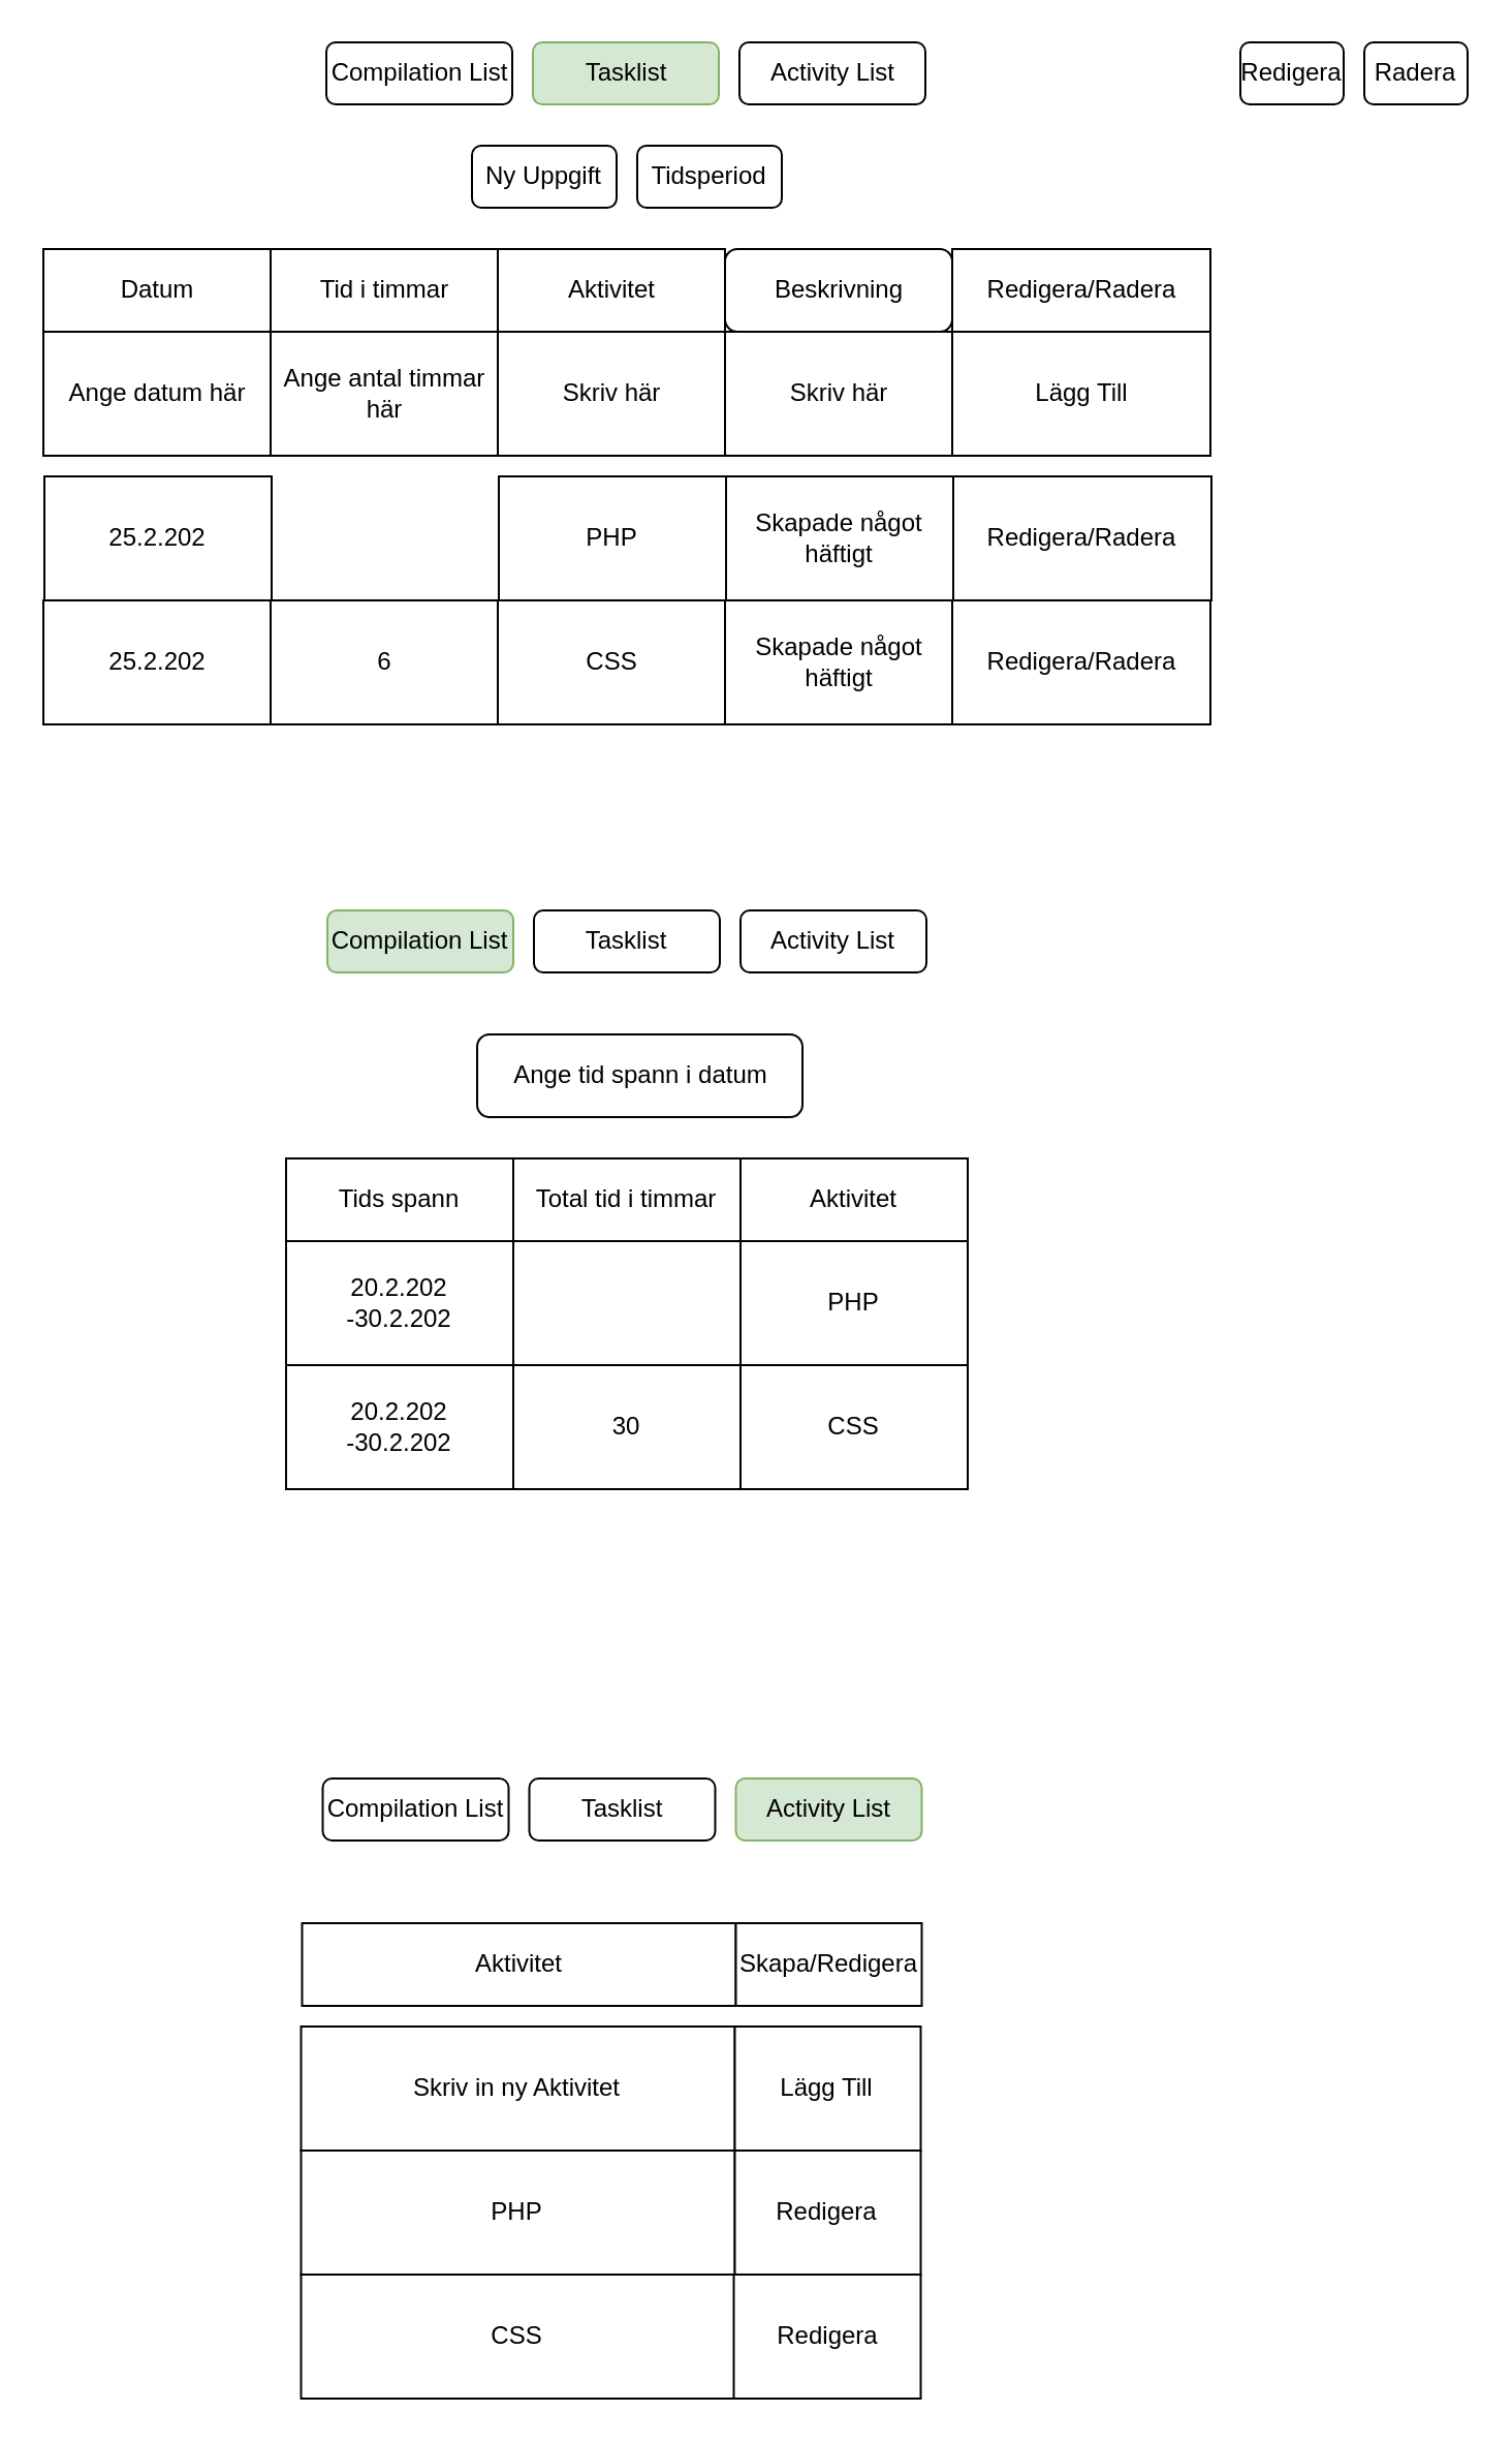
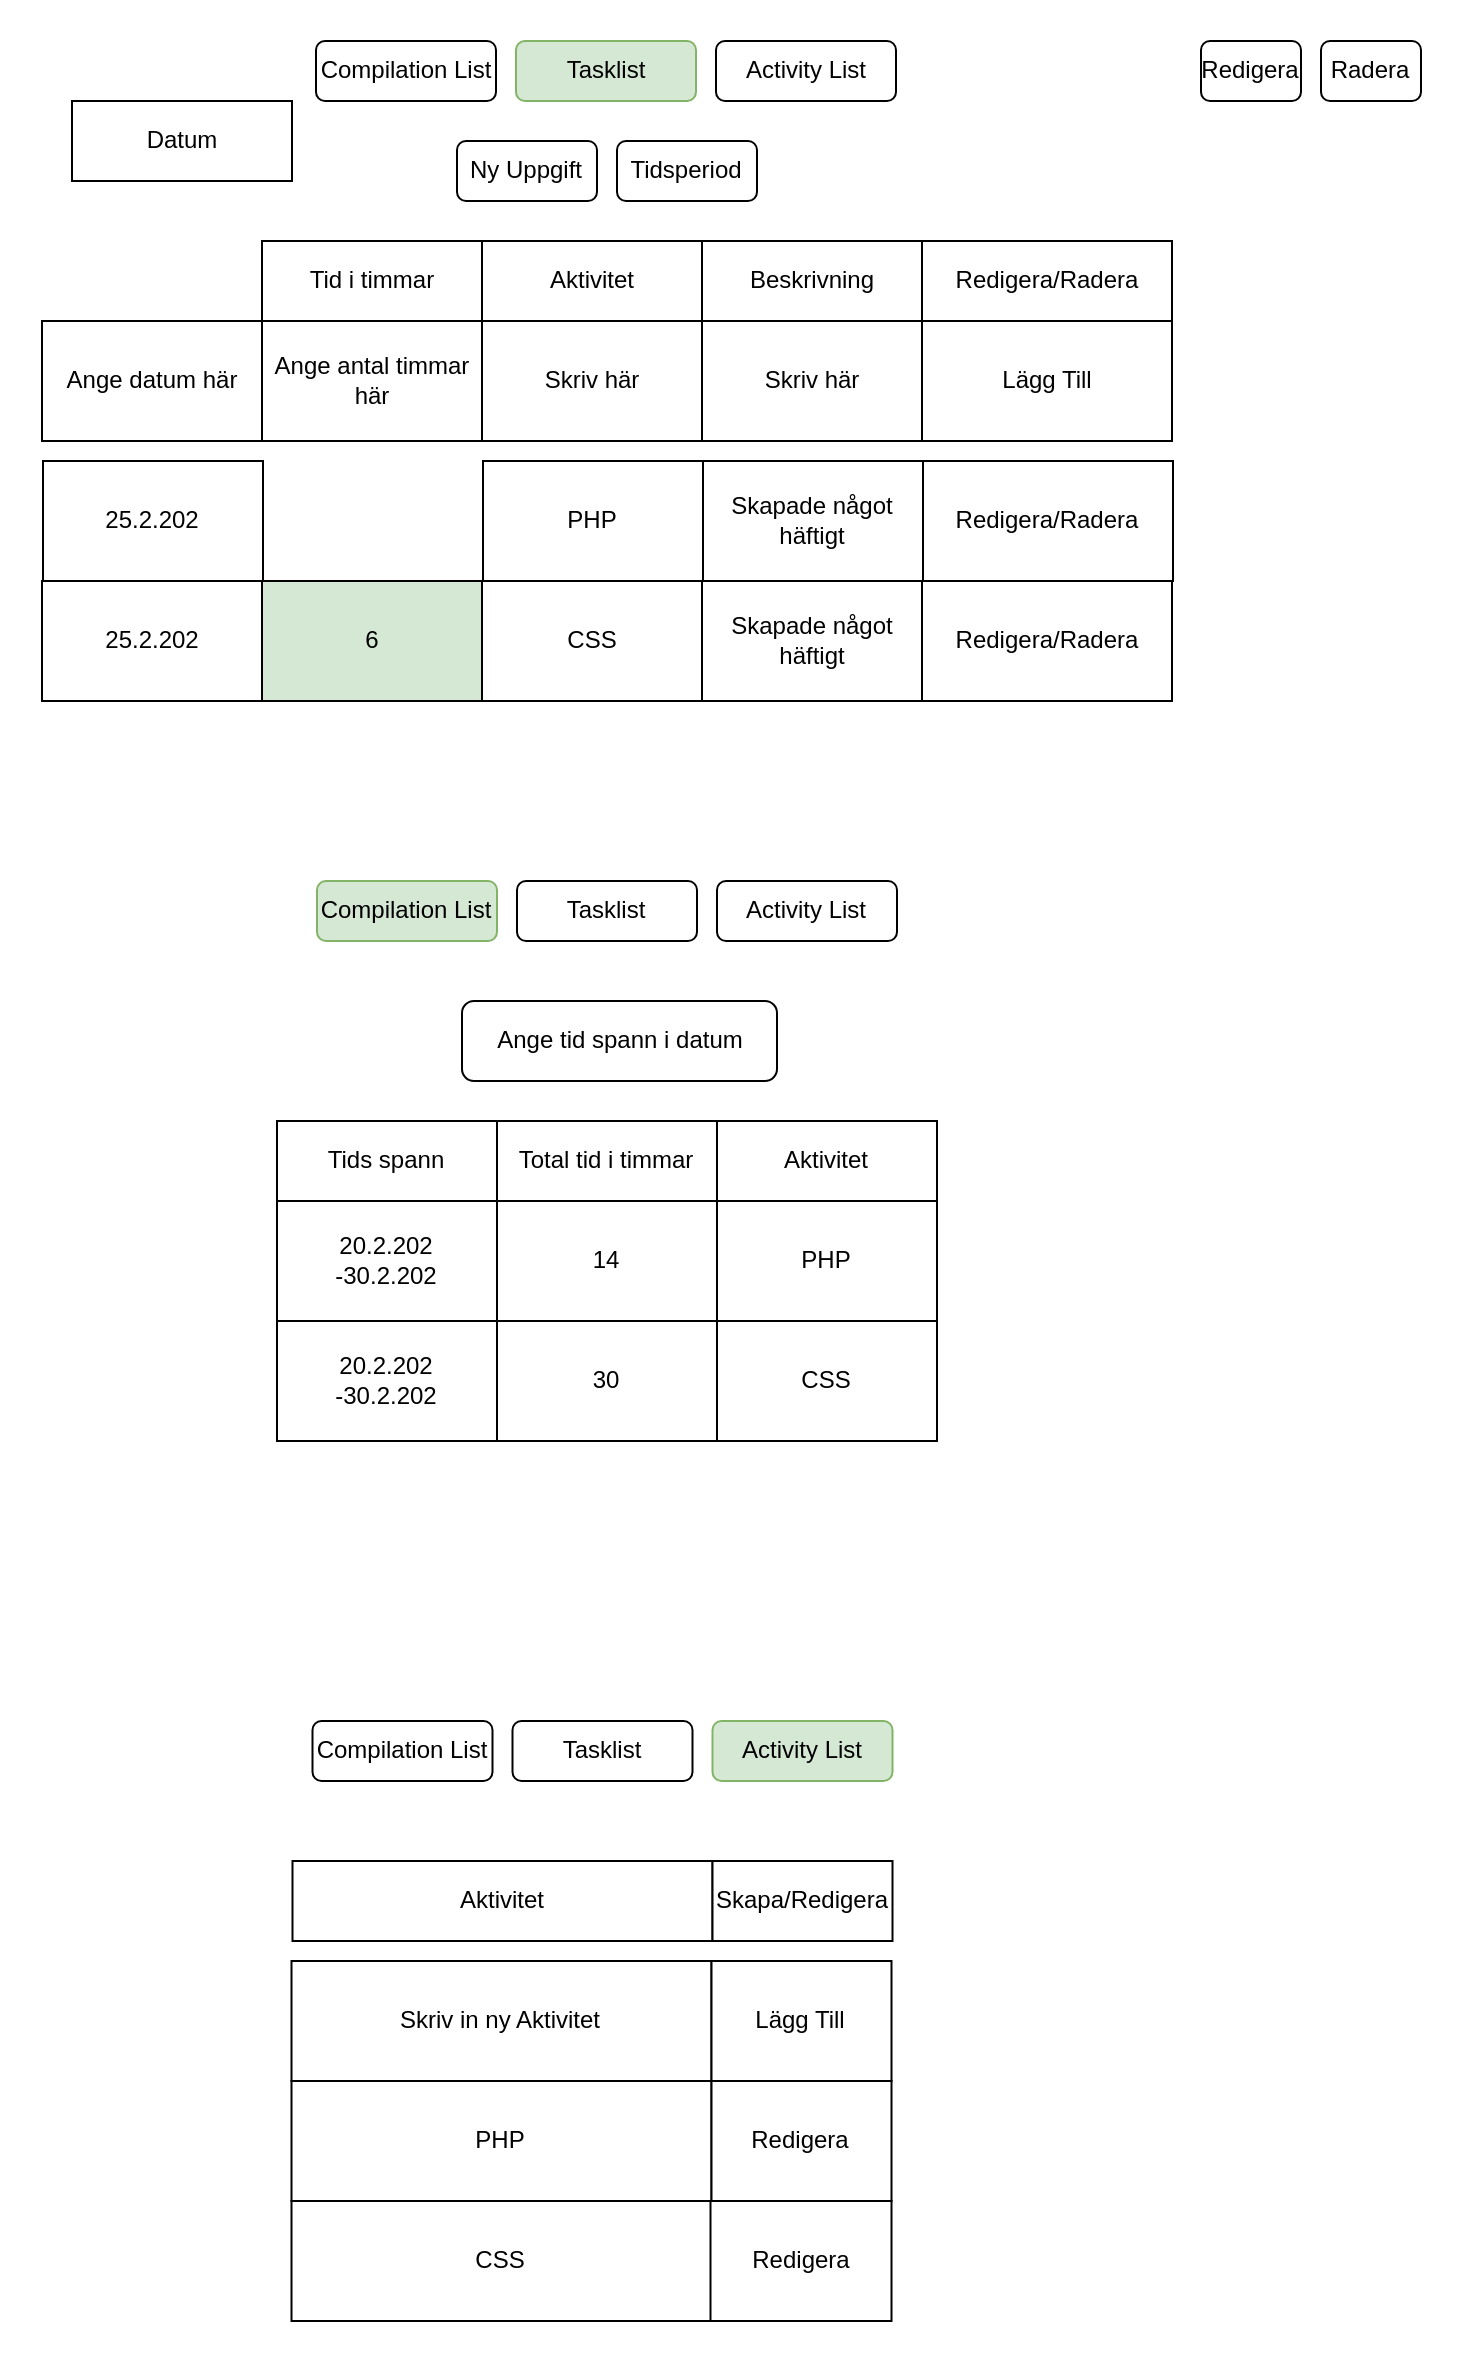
- <mxCell id="7" value="Datum" style="rounded=0;whiteSpace=wrap;html=1;" vertex="1" parent="1"><mxGeometry x="20.5" y="120" width="110" height="40" as="geometry" /></mxCell>
+ <mxCell id="7" value="Datum" style="rounded=0;whiteSpace=wrap;html=1;" vertex="1" parent="1"><mxGeometry x="35.5" y="50" width="110" height="40" as="geometry" /></mxCell>
- <mxCell id="9" value="Beskrivning" style="whiteSpace=wrap;html=1;rounded=1;" vertex="1" parent="1"><mxGeometry x="350.5" y="120" width="110" height="40" as="geometry" /></mxCell>
+ <mxCell id="9" value="Beskrivning" style="rounded=0;whiteSpace=wrap;html=1;" vertex="1" parent="1"><mxGeometry x="350.5" y="120" width="110" height="40" as="geometry" /></mxCell>
- <mxCell id="50" value="6" style="rounded=0;whiteSpace=wrap;html=1;" vertex="1" parent="1"><mxGeometry x="130.5" y="290" width="110" height="60" as="geometry" /></mxCell>
+ <mxCell id="50" value="6" style="rounded=0;whiteSpace=wrap;html=1;fillColor=#d5e8d4;" vertex="1" parent="1"><mxGeometry x="130.5" y="290" width="110" height="60" as="geometry" /></mxCell>
+ <mxCell id="23" value="14" style="rounded=0;whiteSpace=wrap;html=1;" vertex="1" parent="1"><mxGeometry x="248" y="600" width="110" height="60" as="geometry" /></mxCell>
